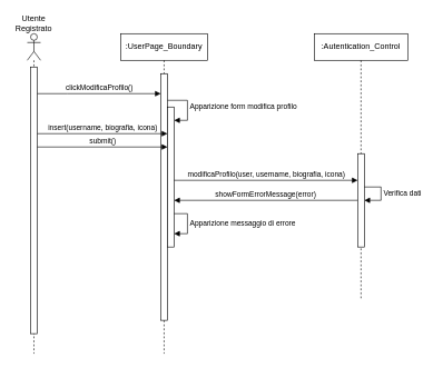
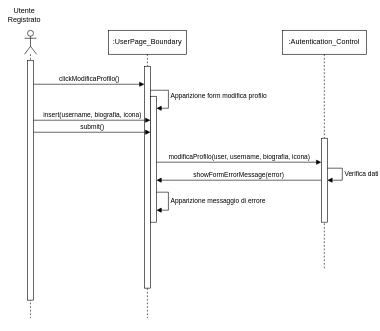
- <mxCell id="8" value="Utente Registrato" style="text;html=1;align=center;verticalAlign=middle;whiteSpace=wrap;rounded=0;" vertex="1" parent="1"><mxGeometry y="20" width="60" height="30" as="geometry" x="20" /></mxCell>
+ <mxCell id="8" value="Utente Registrato" style="text;html=1;align=center;verticalAlign=middle;whiteSpace=wrap;rounded=0;" vertex="1" parent="1"><mxGeometry x="10" y="10" width="60" height="30" as="geometry" /></mxCell>
